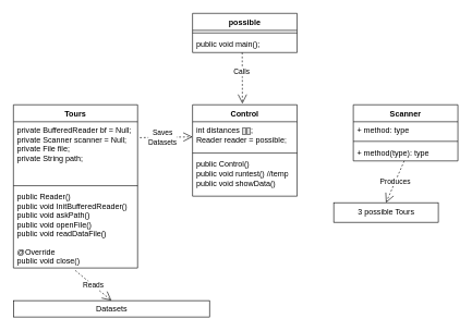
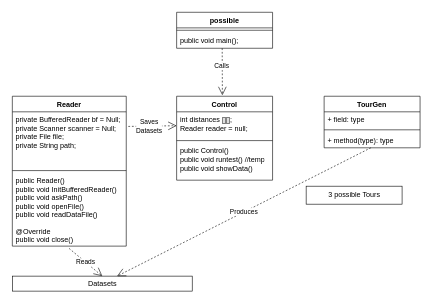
- <mxCell id="9" value="Tours" style="swimlane;fontStyle=1;align=center;verticalAlign=top;childLayout=stackLayout;horizontal=1;startSize=26;horizontalStack=0;resizeParent=1;resizeParentMax=0;resizeLast=0;collapsible=1;marginBottom=0;" vertex="1" parent="1"><mxGeometry x="20" y="160" width="190" height="250" as="geometry" /></mxCell>
+ <mxCell id="9" value="Reader" style="swimlane;fontStyle=1;align=center;verticalAlign=top;childLayout=stackLayout;horizontal=1;startSize=26;horizontalStack=0;resizeParent=1;resizeParentMax=0;resizeLast=0;collapsible=1;marginBottom=0;" vertex="1" parent="1"><mxGeometry x="20" y="160" width="190" height="250" as="geometry" /></mxCell>
- <mxCell id="13" value="Scanner" style="swimlane;fontStyle=1;align=center;verticalAlign=top;childLayout=stackLayout;horizontal=1;startSize=26;horizontalStack=0;resizeParent=1;resizeParentMax=0;resizeLast=0;collapsible=1;marginBottom=0;" vertex="1" parent="1"><mxGeometry x="540" y="160" width="160" height="86" as="geometry" /></mxCell>
+ <mxCell id="13" value="TourGen" style="swimlane;fontStyle=1;align=center;verticalAlign=top;childLayout=stackLayout;horizontal=1;startSize=26;horizontalStack=0;resizeParent=1;resizeParentMax=0;resizeLast=0;collapsible=1;marginBottom=0;" vertex="1" parent="1"><mxGeometry x="540" y="160" width="160" height="86" as="geometry" /></mxCell>
- <mxCell id="14" value="+ method: type" style="text;strokeColor=none;fillColor=none;align=left;verticalAlign=top;spacingLeft=4;spacingRight=4;overflow=hidden;rotatable=0;points=[[0,0.5],[1,0.5]];portConstraint=eastwest;" vertex="1" parent="13"><mxGeometry y="26" width="160" height="26" as="geometry" /></mxCell>
+ <mxCell id="14" value="+ field: type" style="text;strokeColor=none;fillColor=none;align=left;verticalAlign=top;spacingLeft=4;spacingRight=4;overflow=hidden;rotatable=0;points=[[0,0.5],[1,0.5]];portConstraint=eastwest;" vertex="1" parent="13"><mxGeometry y="26" width="160" height="26" as="geometry" /></mxCell>
- <mxCell id="6" value="int distances [][];&lt;div&gt;Reader reader = possible;&lt;/div&gt;" style="text;strokeColor=none;fillColor=none;align=left;verticalAlign=top;spacingLeft=4;spacingRight=4;overflow=hidden;rotatable=0;points=[[0,0.5],[1,0.5]];portConstraint=eastwest;whiteSpace=wrap;html=1;rounded=0;glass=0;" parent="5" vertex="1"><mxGeometry y="26" width="160" height="44" as="geometry" /></mxCell>
+ <mxCell id="6" value="int distances [][];&lt;div&gt;Reader reader = null;&lt;/div&gt;" style="text;strokeColor=none;fillColor=none;align=left;verticalAlign=top;spacingLeft=4;spacingRight=4;overflow=hidden;rotatable=0;points=[[0,0.5],[1,0.5]];portConstraint=eastwest;whiteSpace=wrap;html=1;rounded=0;glass=0;" parent="5" vertex="1"><mxGeometry y="26" width="160" height="44" as="geometry" /></mxCell>
- <mxCell id="21" value="Produces" style="endArrow=open;endSize=12;dashed=1;html=1;exitX=0.487;exitY=1;exitDx=0;exitDy=0;exitPerimeter=0;entryX=0.5;entryY=0;entryDx=0;entryDy=0;" edge="1" parent="1" source="16" target="20"><mxGeometry width="160" relative="1" as="geometry"><mxPoint x="510" y="330" as="sourcePoint" /><mxPoint x="670" y="330" as="targetPoint" /></mxGeometry></mxCell>
+ <mxCell id="21" value="Produces" style="endArrow=open;endSize=12;dashed=1;html=1;exitX=0.487;exitY=1;exitDx=0;exitDy=0;exitPerimeter=0;" edge="1" parent="1" source="16" target="17"><mxGeometry width="160" relative="1" as="geometry"><mxPoint x="510" y="330" as="sourcePoint" /><mxPoint x="670" y="330" as="targetPoint" /></mxGeometry></mxCell>
